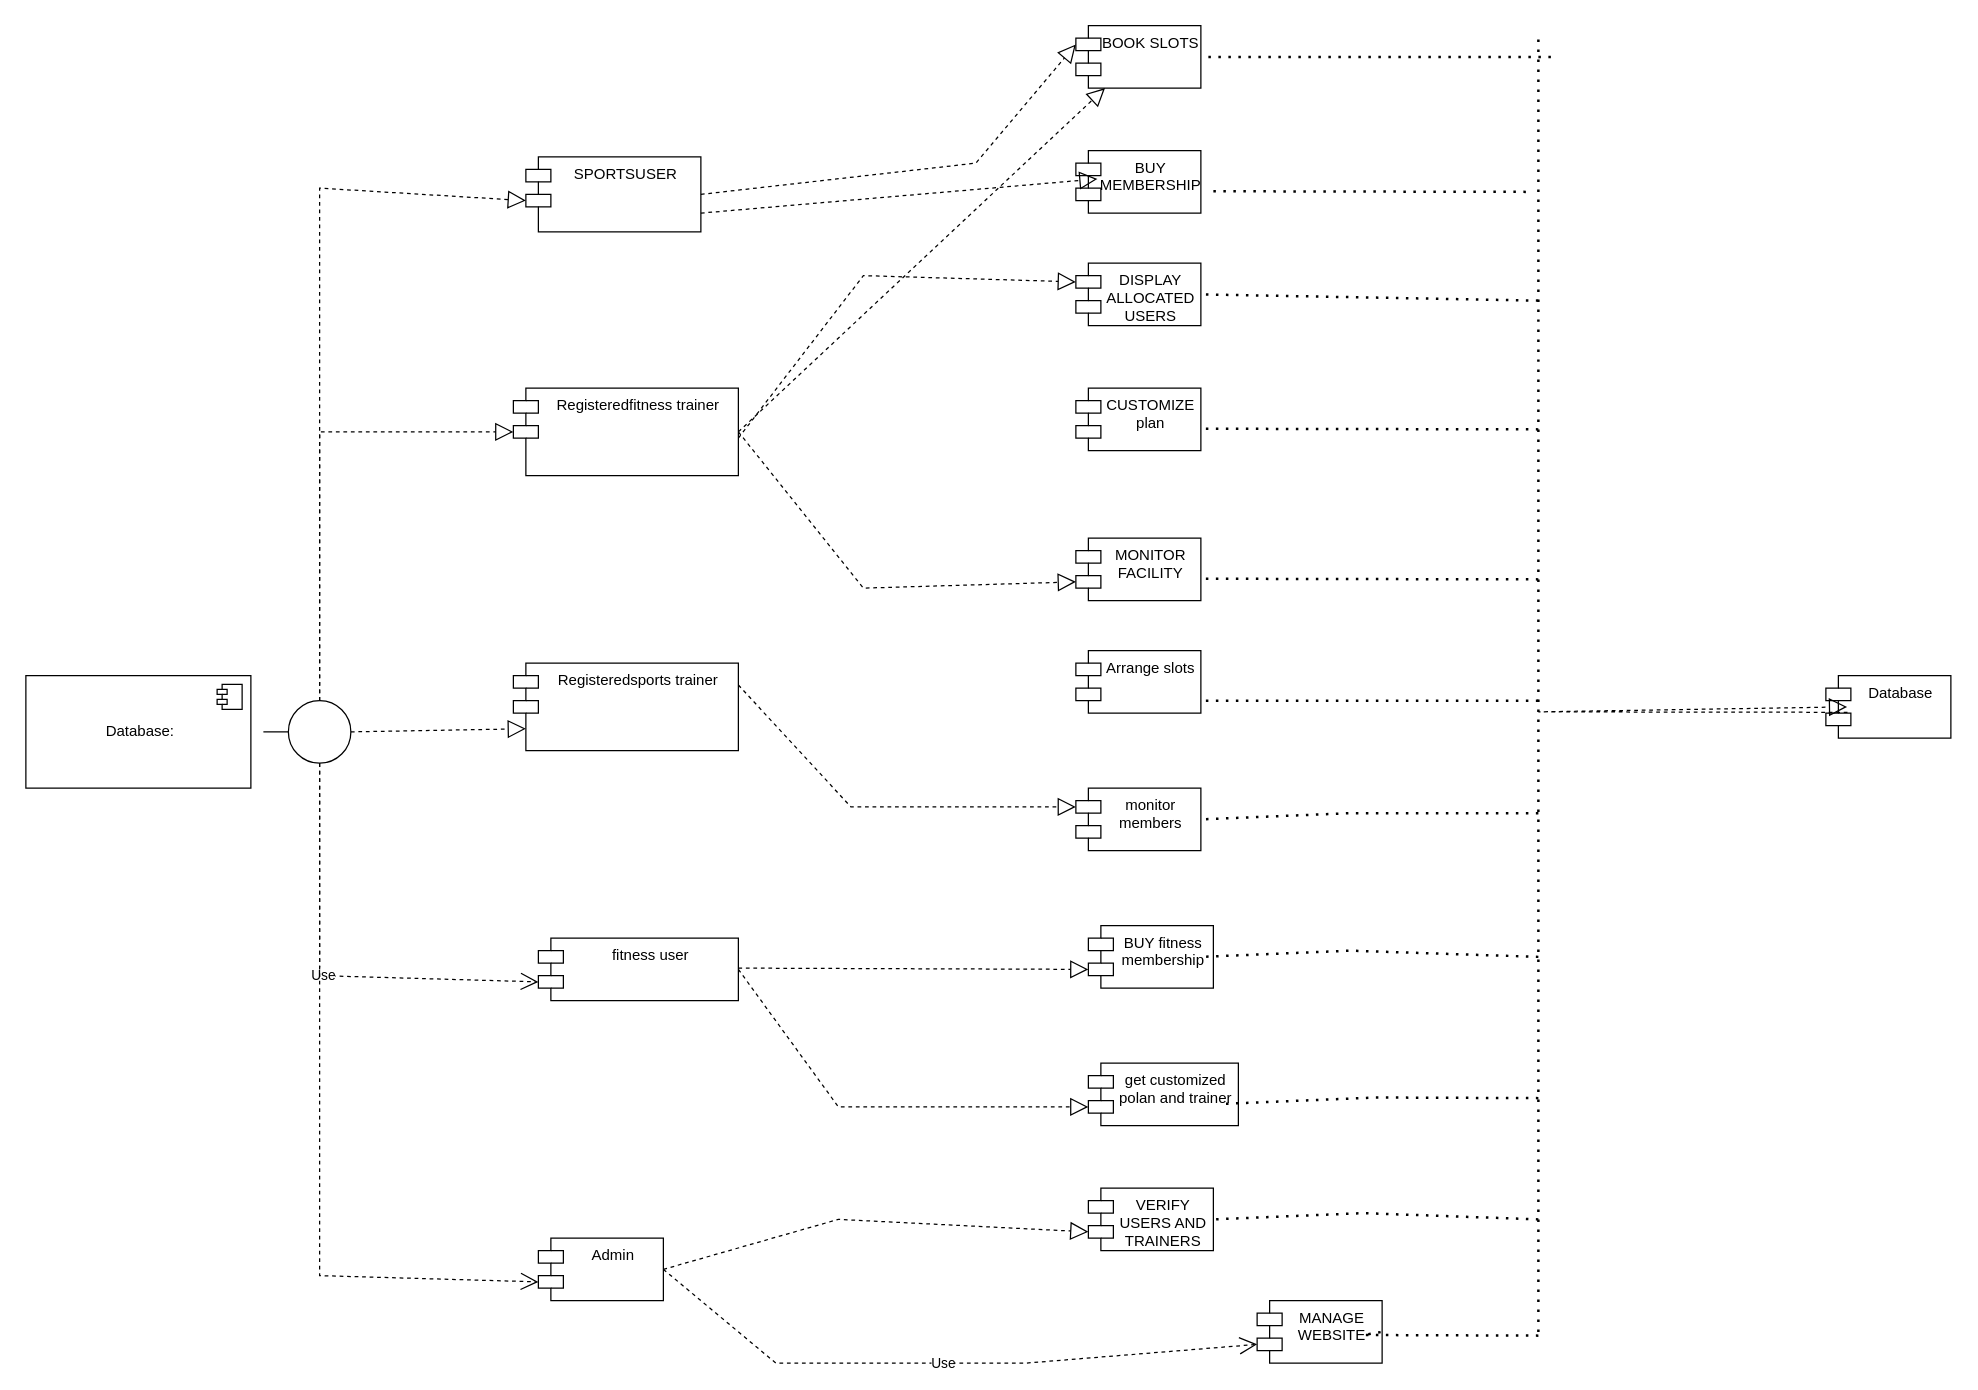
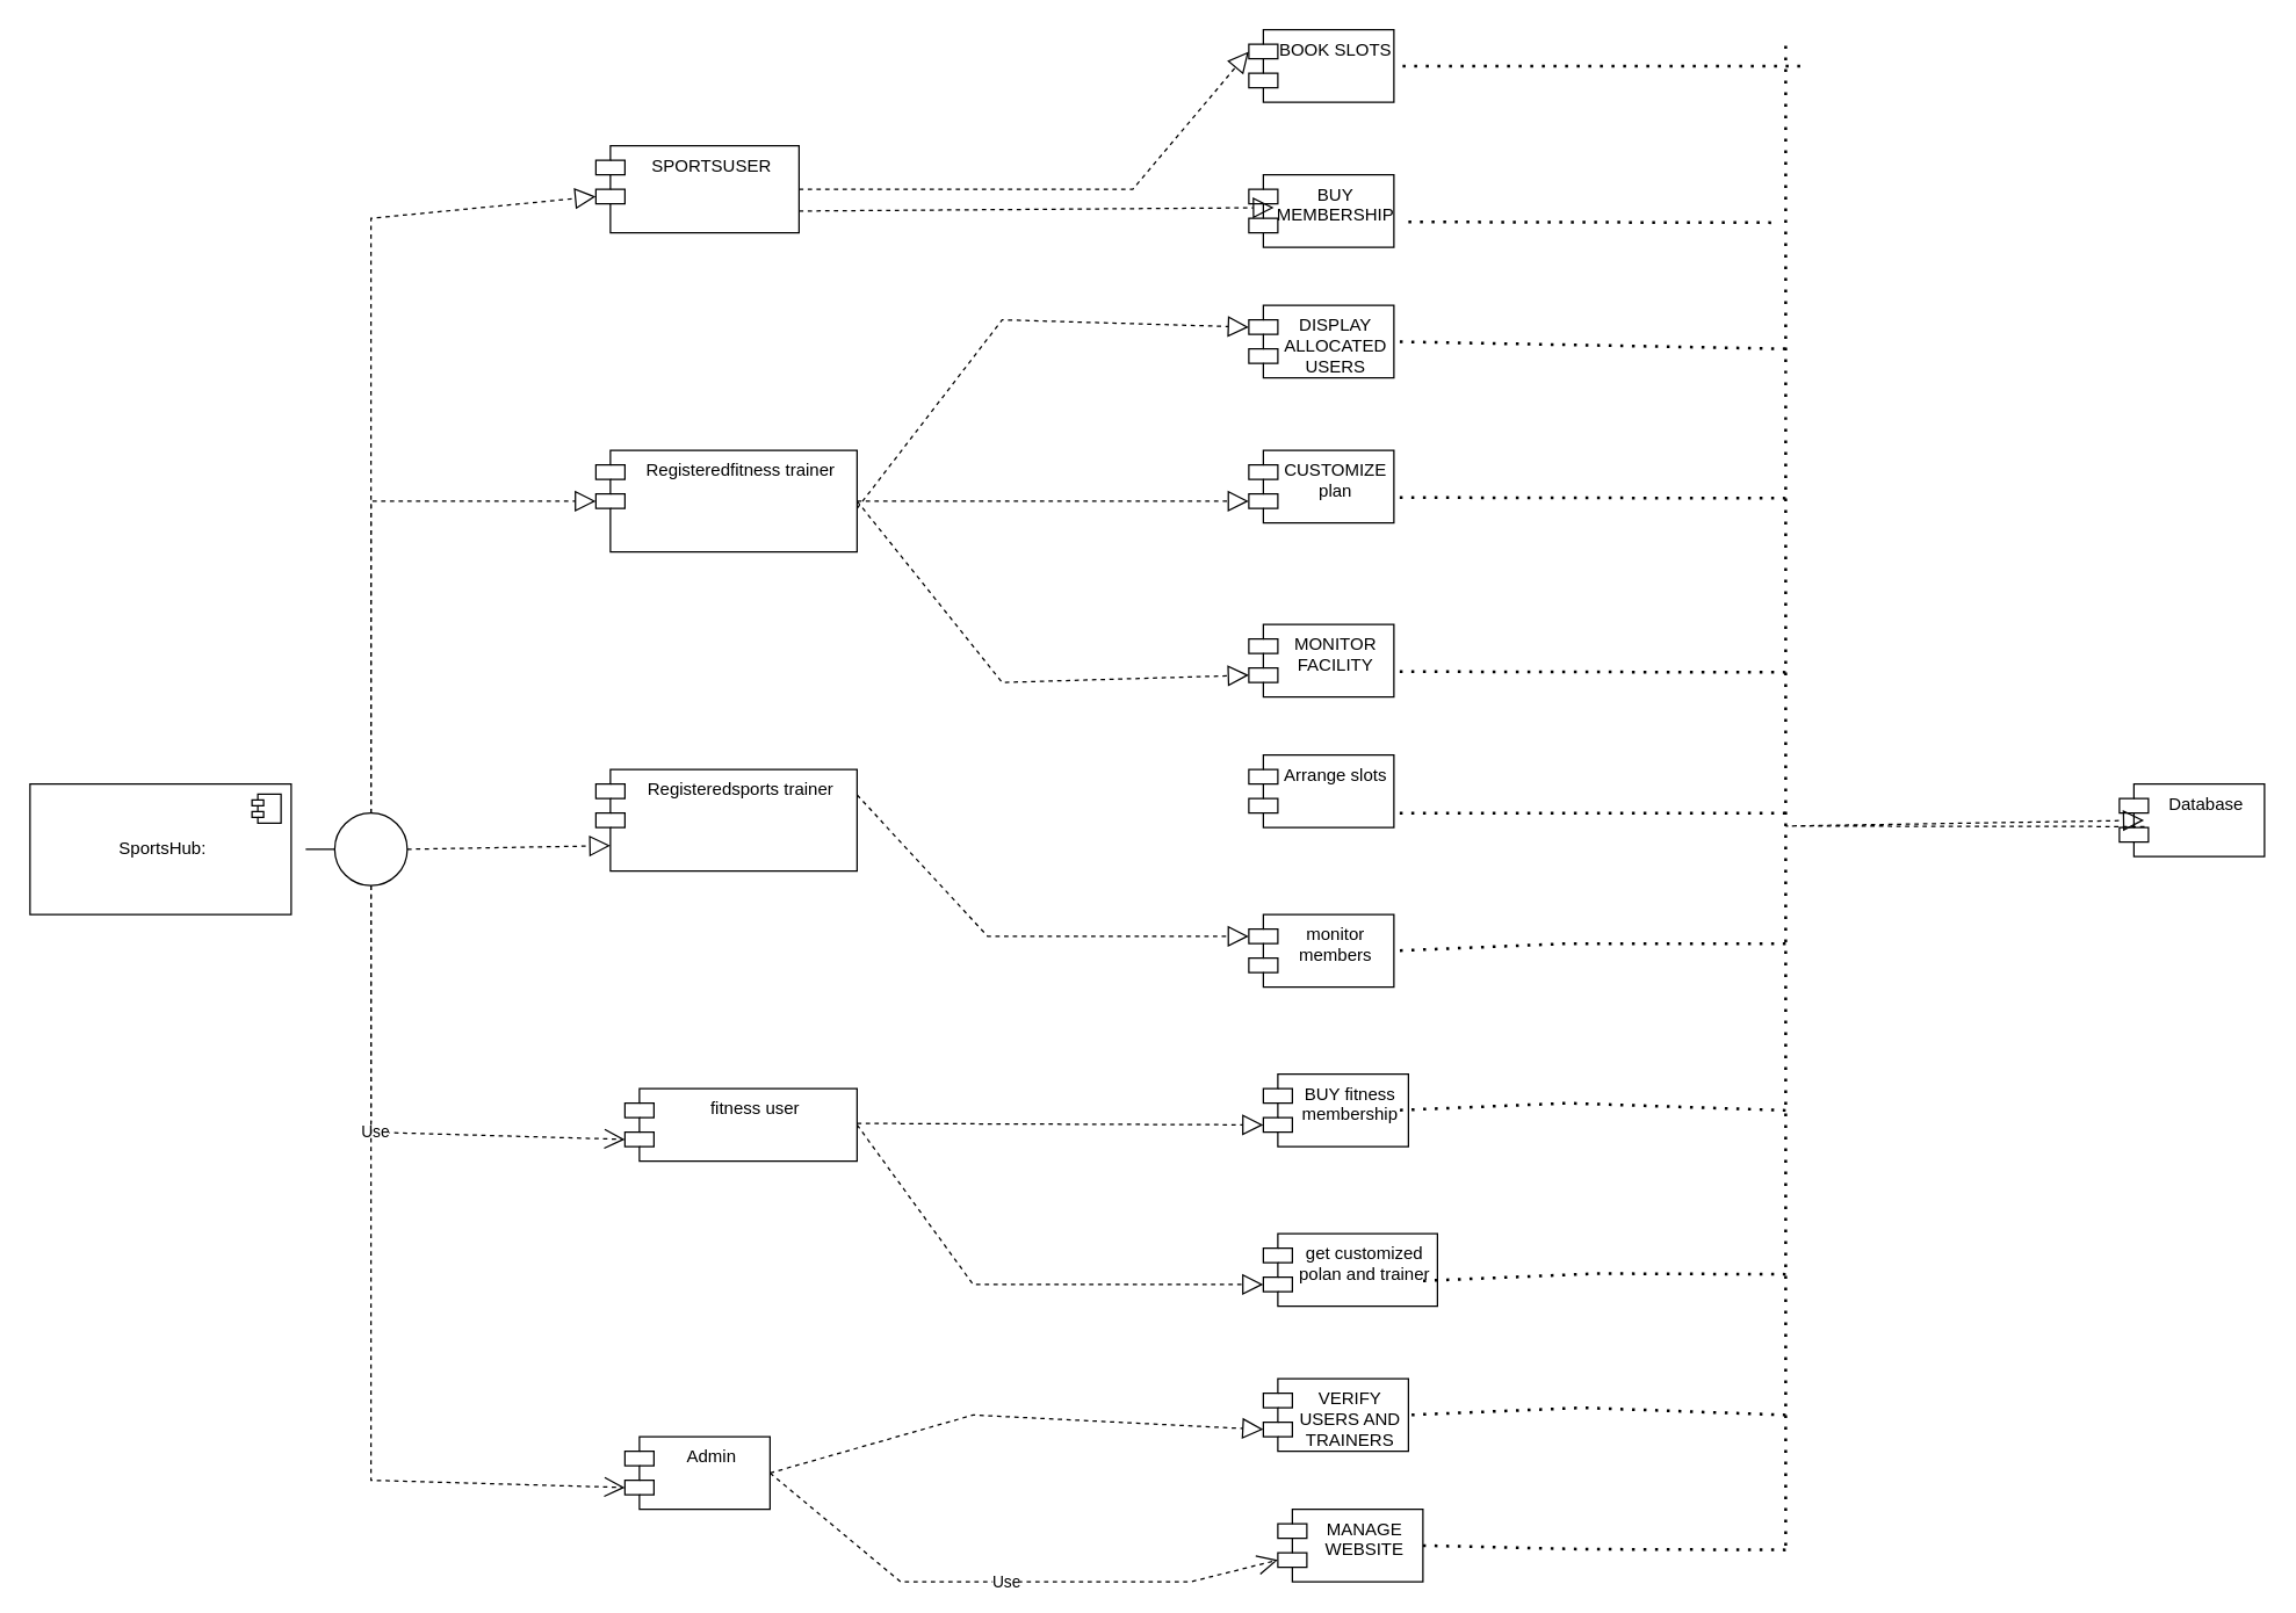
- <mxCell id="4" value="SPORTSUSER" style="shape=module;align=left;spacingLeft=20;align=center;verticalAlign=top;whiteSpace=wrap;html=1;" parent="1" vertex="1"><mxGeometry x="420" y="125" width="140" height="60" as="geometry" /></mxCell>
+ <mxCell id="4" value="SPORTSUSER" style="shape=module;align=left;spacingLeft=20;align=center;verticalAlign=top;whiteSpace=wrap;html=1;" parent="1" vertex="1"><mxGeometry x="410" y="100" width="140" height="60" as="geometry" /></mxCell>
- <mxCell id="26" value="" style="endArrow=block;dashed=1;endFill=0;endSize=12;html=1;rounded=0;exitX=1;exitY=0.5;exitDx=0;exitDy=0;" parent="1" source="5" target="11" edge="1"><mxGeometry width="160" relative="1" as="geometry"><mxPoint x="610" y="344" as="sourcePoint" /><mxPoint x="770" y="344" as="targetPoint" /></mxGeometry></mxCell>
+ <mxCell id="26" value="" style="endArrow=block;dashed=1;endFill=0;endSize=12;html=1;rounded=0;entryX=0;entryY=0;entryDx=0;entryDy=35;entryPerimeter=0;exitX=1;exitY=0.5;exitDx=0;exitDy=0;" parent="1" source="5" target="9" edge="1"><mxGeometry width="160" relative="1" as="geometry"><mxPoint x="610" y="344" as="sourcePoint" /><mxPoint x="770" y="344" as="targetPoint" /></mxGeometry></mxCell>
- <mxCell id="2" value="&amp;nbsp;Database:" style="html=1;dropTarget=0;whiteSpace=wrap;" parent="1" vertex="1"><mxGeometry y="540" width="180" height="90" as="geometry" x="20" /></mxCell>
+ <mxCell id="2" value="&amp;nbsp;SportsHub:" style="html=1;dropTarget=0;whiteSpace=wrap;" parent="1" vertex="1"><mxGeometry y="540" width="180" height="90" as="geometry" x="20" /></mxCell>
- <mxCell id="13" value="MANAGE WEBSITE" style="shape=module;align=left;spacingLeft=20;align=center;verticalAlign=top;whiteSpace=wrap;html=1;" parent="1" vertex="1"><mxGeometry x="1005" y="1040" width="100" height="50" as="geometry" /></mxCell>
+ <mxCell id="13" value="MANAGE WEBSITE" style="shape=module;align=left;spacingLeft=20;align=center;verticalAlign=top;whiteSpace=wrap;html=1;" parent="1" vertex="1"><mxGeometry x="880" y="1040" width="100" height="50" as="geometry" /></mxCell>
